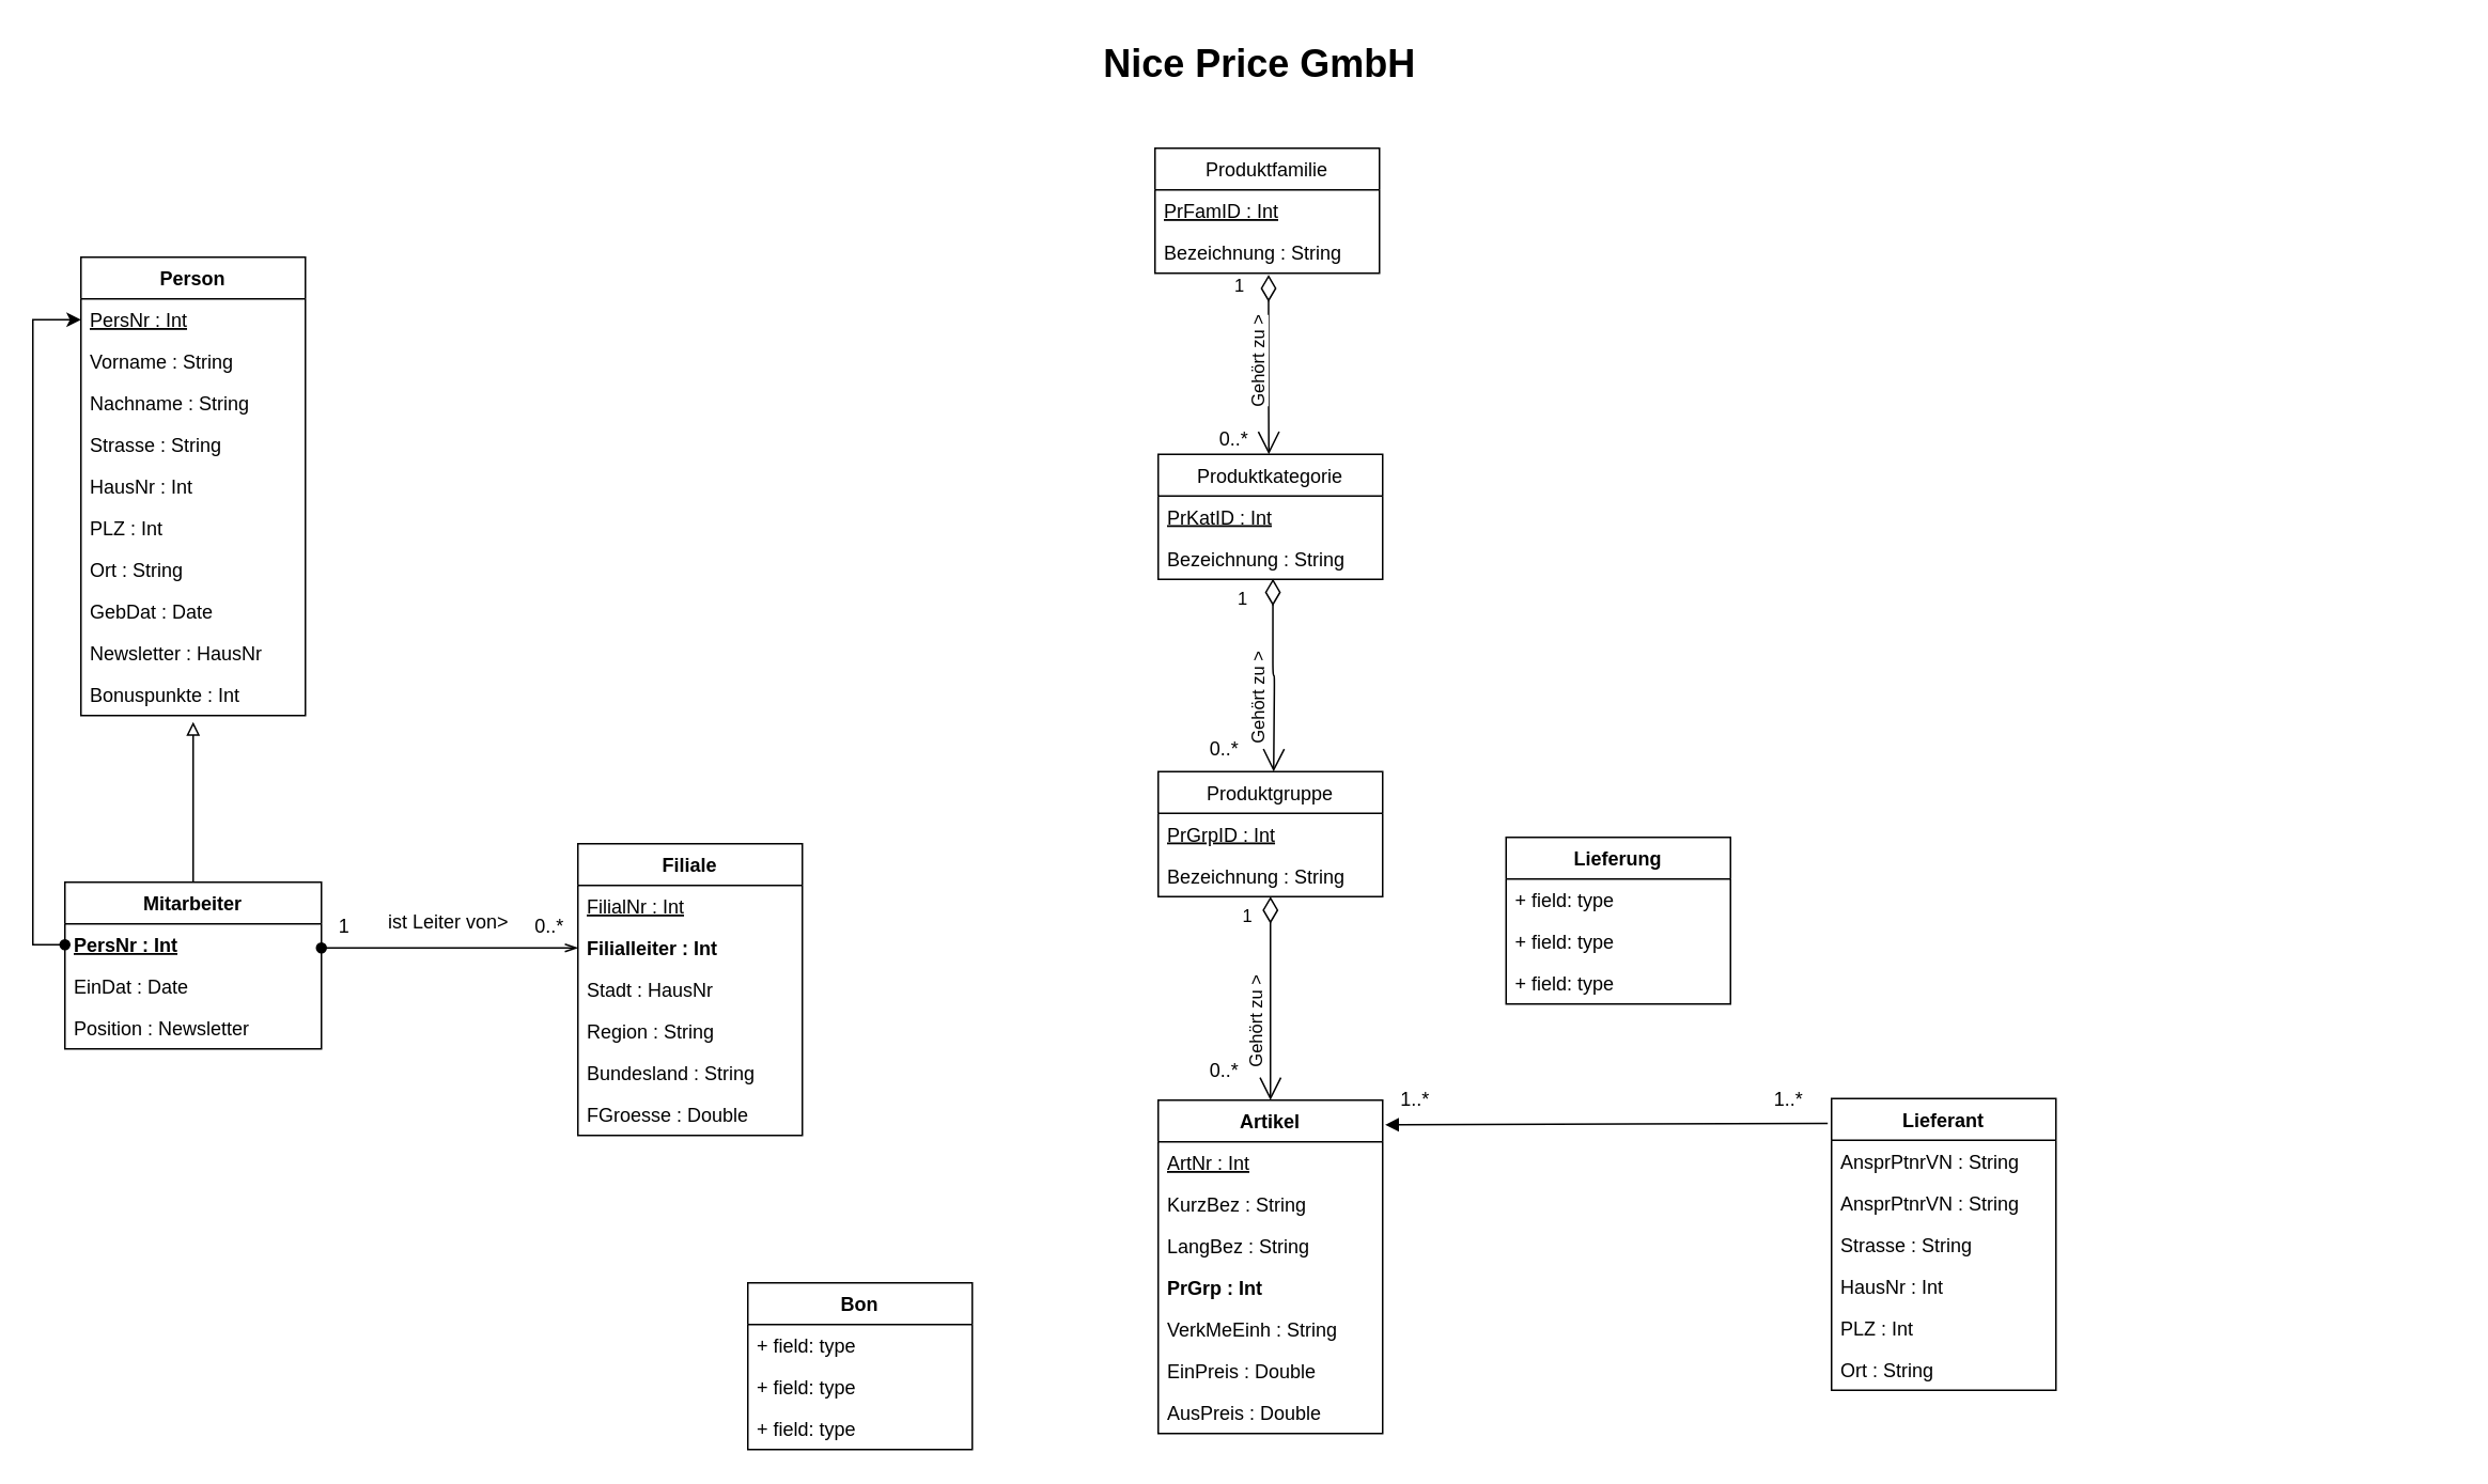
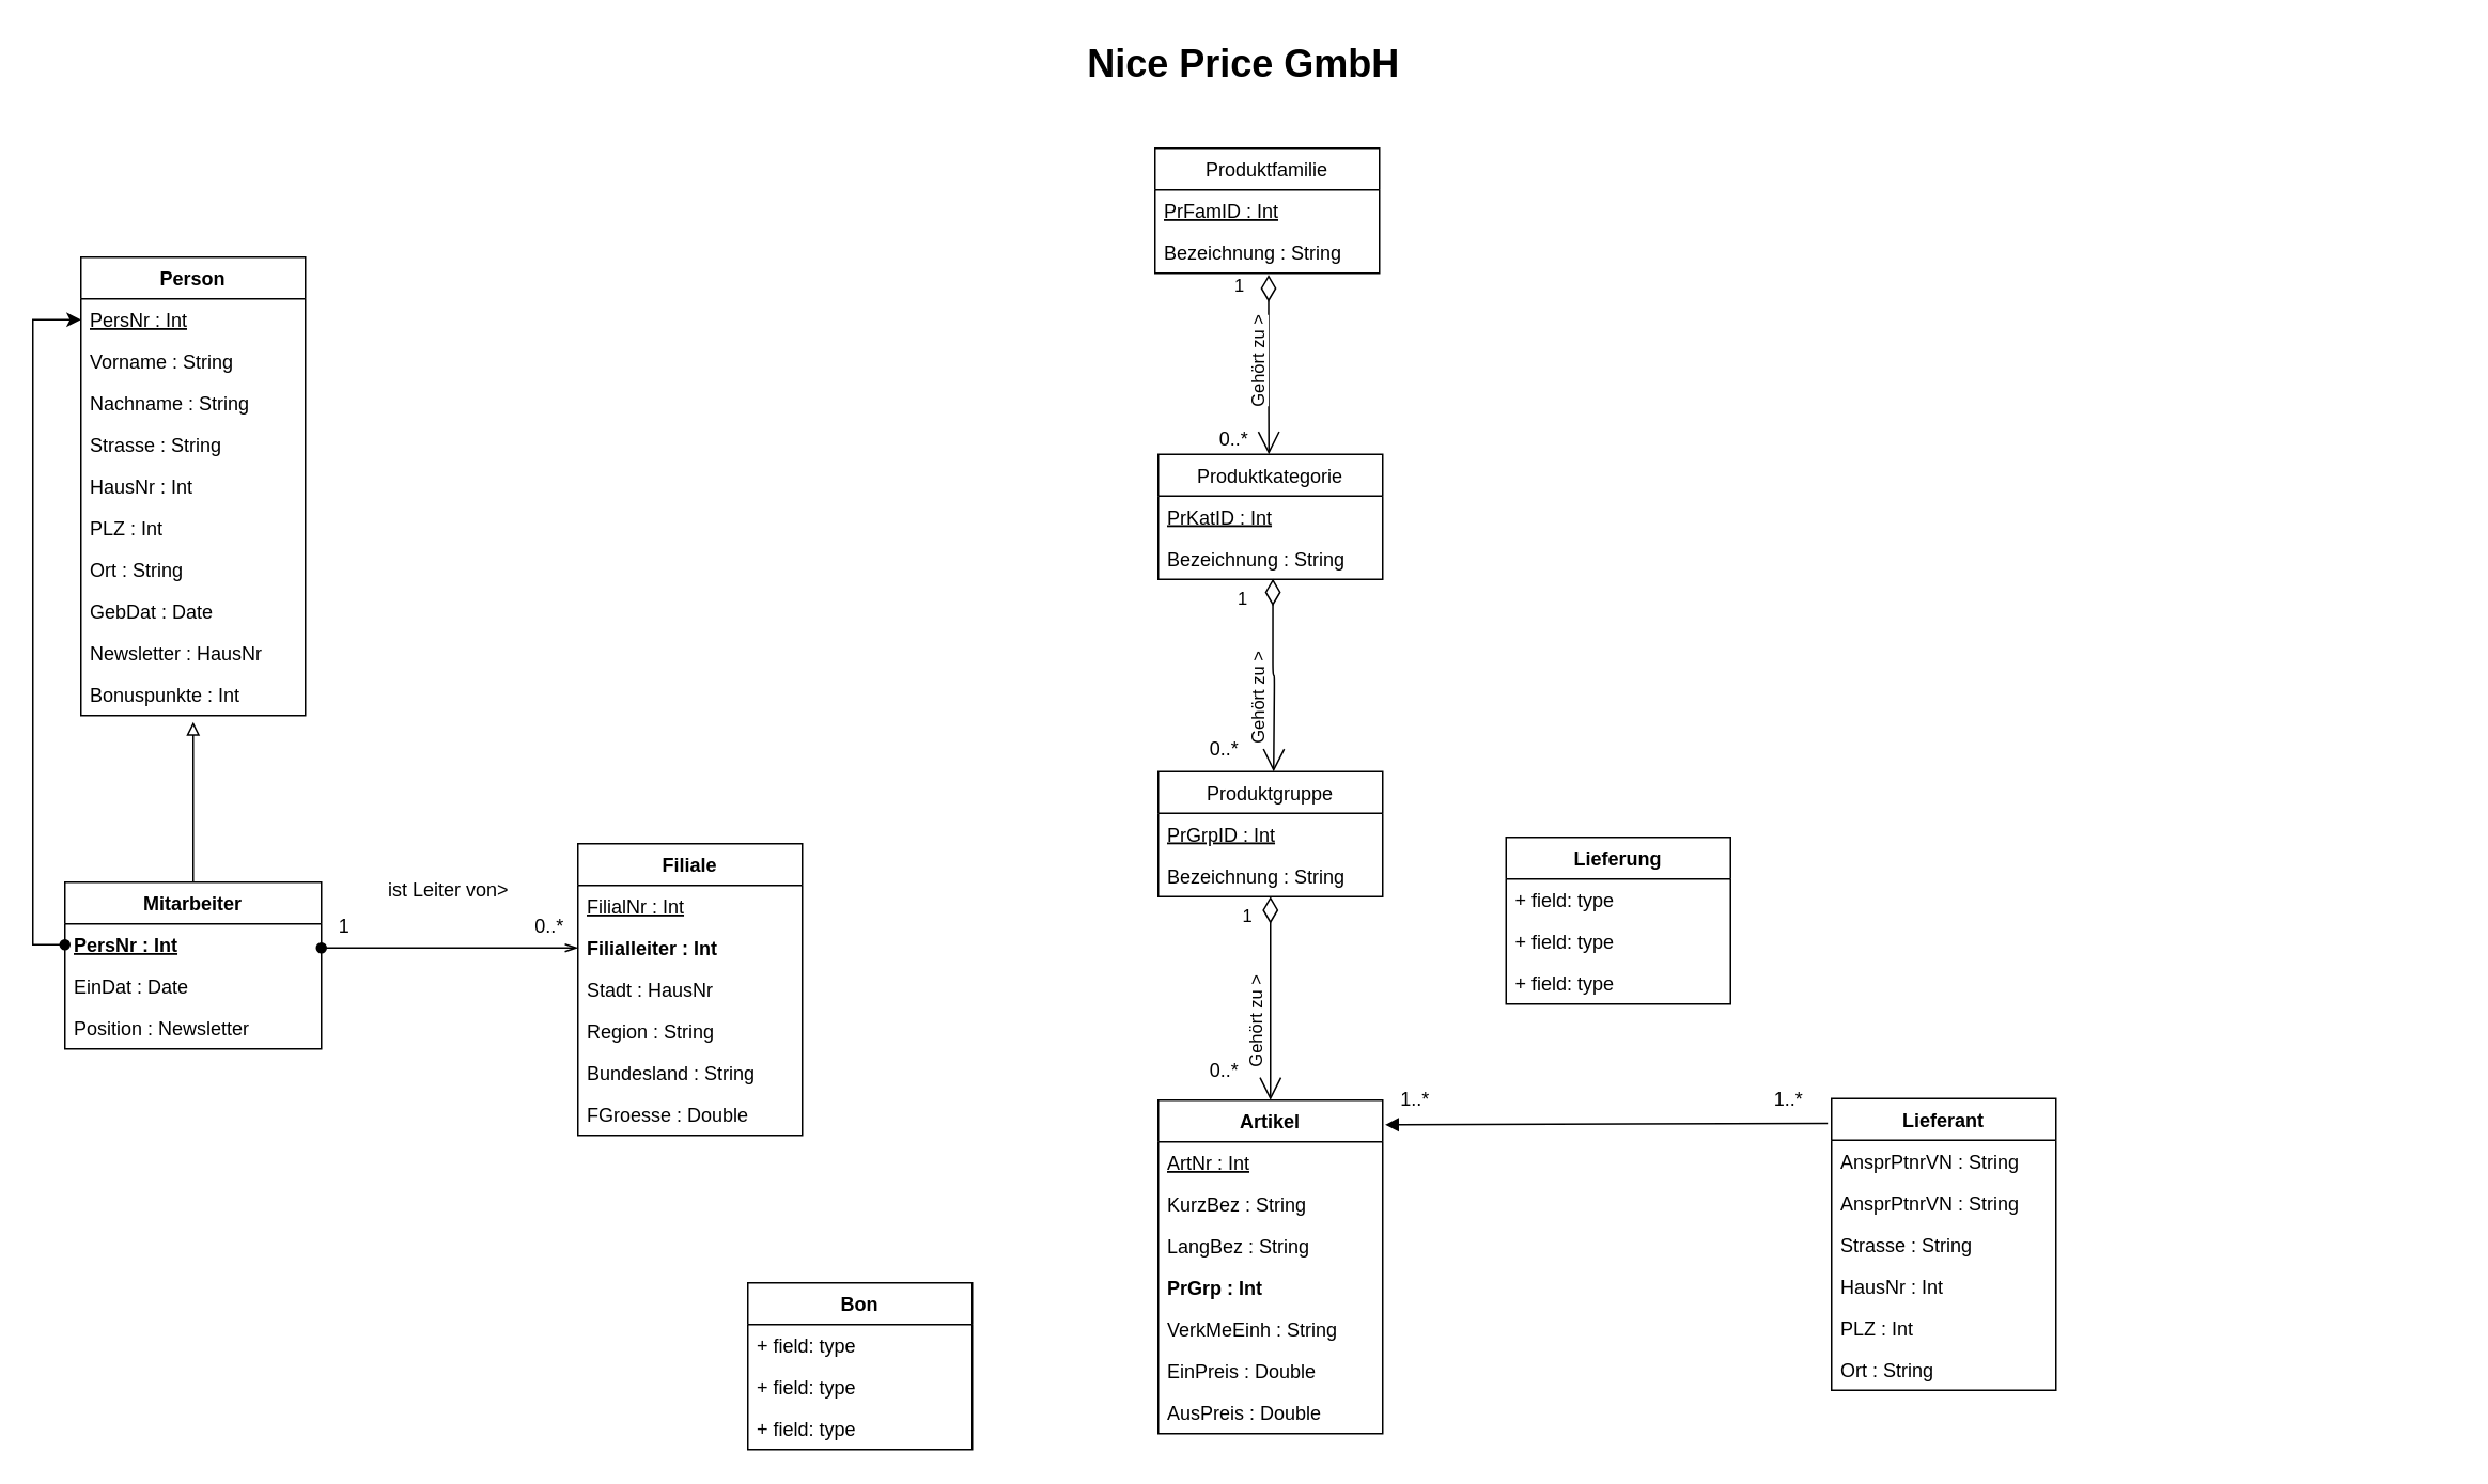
- <mxCell id="2" value="Nice Price GmbH" style="text;strokeColor=none;fillColor=none;html=1;fontSize=24;fontStyle=1;verticalAlign=middle;align=center;" parent="1" vertex="1"><mxGeometry x="30" y="20" width="1510" height="40" as="geometry" /></mxCell>
+ <mxCell id="2" value="Nice Price GmbH" style="text;strokeColor=none;fillColor=none;html=1;fontSize=24;fontStyle=1;verticalAlign=middle;align=center;" parent="1" vertex="1"><mxGeometry x="20" y="20" width="1510" height="40" as="geometry" /></mxCell>
- <mxCell id="38" value="ist Leiter von&amp;gt;" style="text;html=1;resizable=0;autosize=1;align=center;verticalAlign=middle;points=[];fillColor=none;strokeColor=none;rounded=0;" parent="1" vertex="1"><mxGeometry x="236" y="566" width="85" height="18" as="geometry" /></mxCell>
+ <mxCell id="38" value="ist Leiter von&amp;gt;" style="text;html=1;resizable=0;autosize=1;align=center;verticalAlign=middle;points=[];fillColor=none;strokeColor=none;rounded=0;" parent="1" vertex="1"><mxGeometry x="236" y="546" width="85" height="18" as="geometry" /></mxCell>
